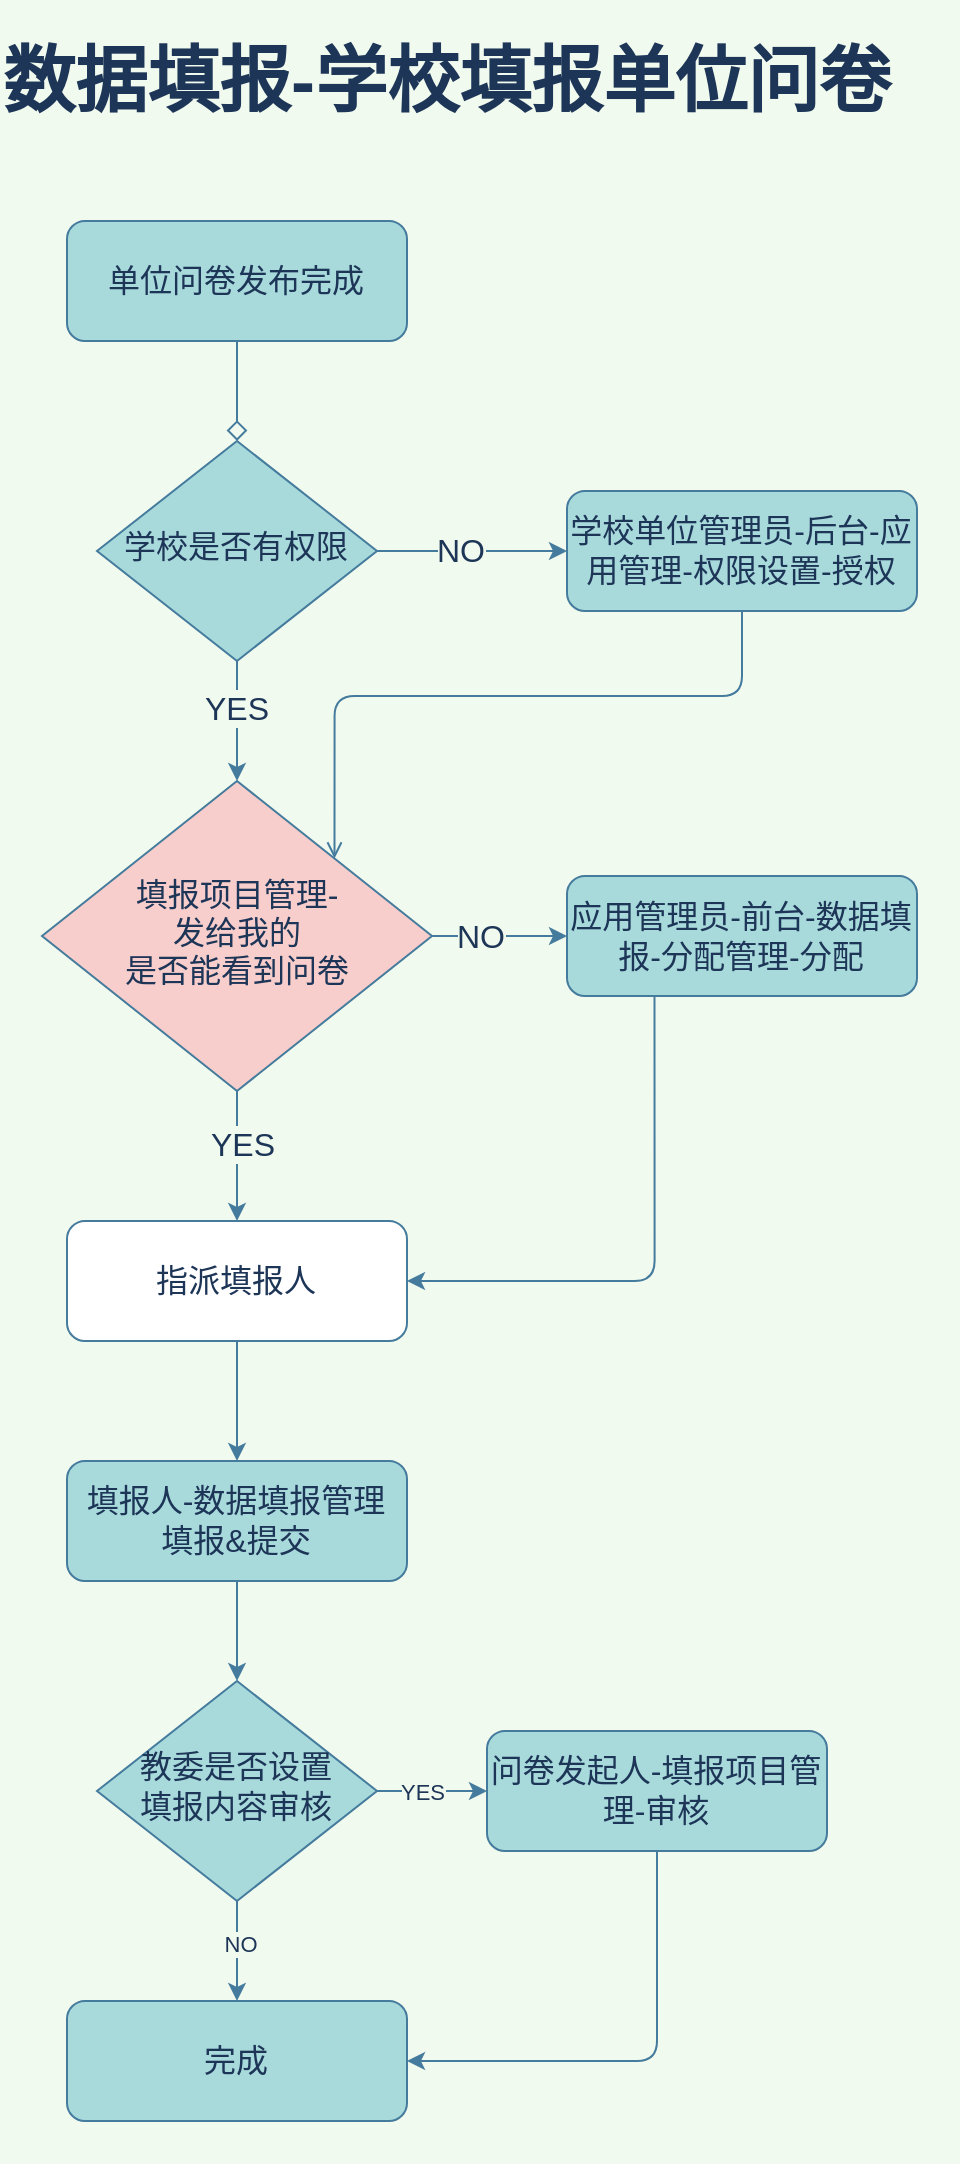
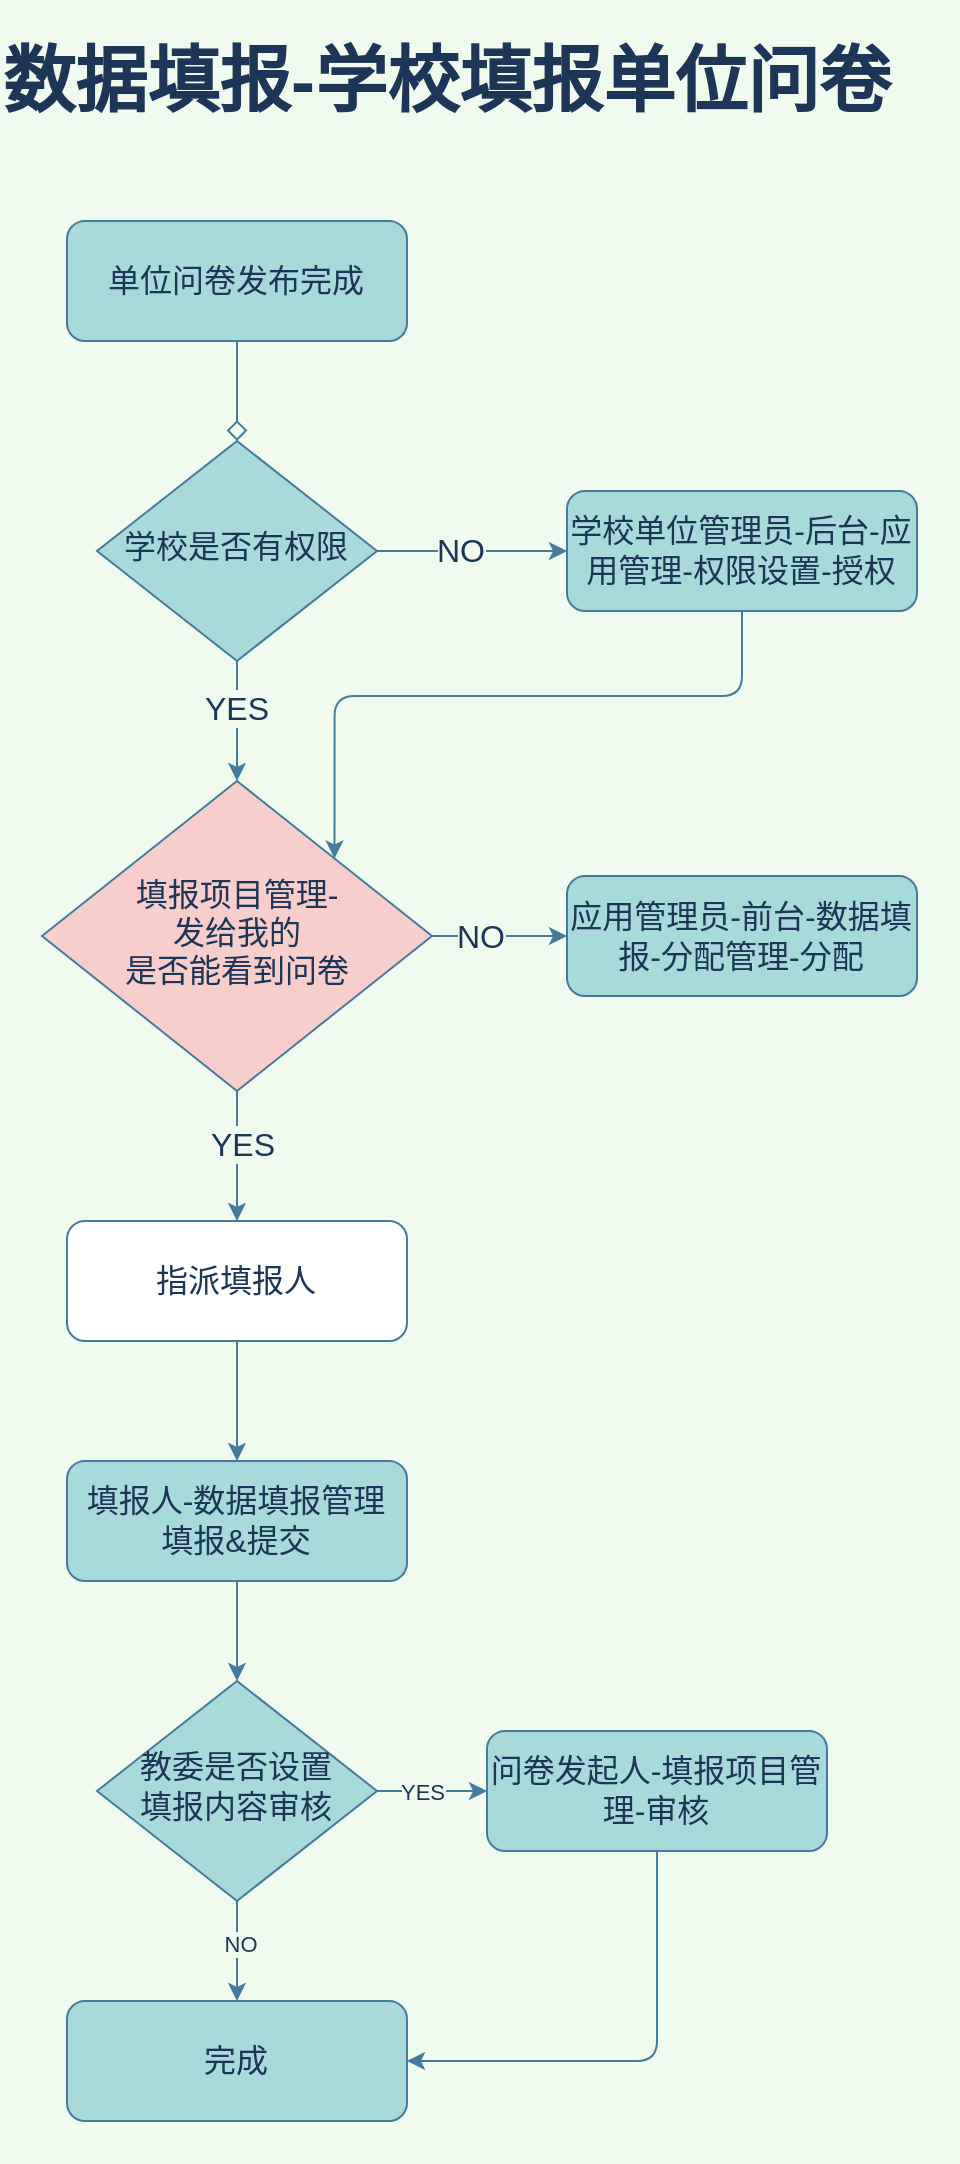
- <mxCell id="11" style="edgeStyle=orthogonalEdgeStyle;curved=0;rounded=1;sketch=0;orthogonalLoop=1;jettySize=auto;html=1;exitX=0.5;exitY=1;exitDx=0;exitDy=0;entryX=1;entryY=0;entryDx=0;entryDy=0;fontColor=#1D3557;strokeColor=#457B9D;fillColor=#A8DADC;labelBackgroundColor=#F1FAEE;endArrow=open;" parent="1" source="12" target="21" edge="1"><mxGeometry relative="1" as="geometry" /></mxCell>
+ <mxCell id="11" style="edgeStyle=orthogonalEdgeStyle;curved=0;rounded=1;sketch=0;orthogonalLoop=1;jettySize=auto;html=1;exitX=0.5;exitY=1;exitDx=0;exitDy=0;entryX=1;entryY=0;entryDx=0;entryDy=0;fontColor=#1D3557;strokeColor=#457B9D;fillColor=#A8DADC;labelBackgroundColor=#F1FAEE;" parent="1" source="12" target="21" edge="1"><mxGeometry relative="1" as="geometry" /></mxCell>
- <mxCell id="9" style="edgeStyle=orthogonalEdgeStyle;curved=0;rounded=1;sketch=0;orthogonalLoop=1;jettySize=auto;html=1;exitX=0.25;exitY=1;exitDx=0;exitDy=0;entryX=1;entryY=0.5;entryDx=0;entryDy=0;fontColor=#1D3557;strokeColor=#457B9D;fillColor=#A8DADC;labelBackgroundColor=#F1FAEE;" parent="1" source="10" target="14" edge="1"><mxGeometry relative="1" as="geometry" /></mxCell>
